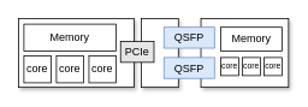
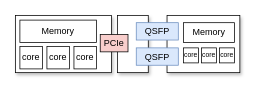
- <mxCell id="9" value="PCIe" style="rounded=0;whiteSpace=wrap;html=1;shadow=0;rotation=0;fillColor=#E6E6E6;" vertex="1" parent="1"><mxGeometry x="133" y="45.19" width="37" height="23.11" as="geometry" /></mxCell>
+ <mxCell id="9" value="PCIe" style="rounded=0;whiteSpace=wrap;html=1;shadow=0;rotation=0;fillColor=#f8cecc;" vertex="1" parent="1"><mxGeometry x="133" y="45.19" width="37" height="23.11" as="geometry" /></mxCell>
